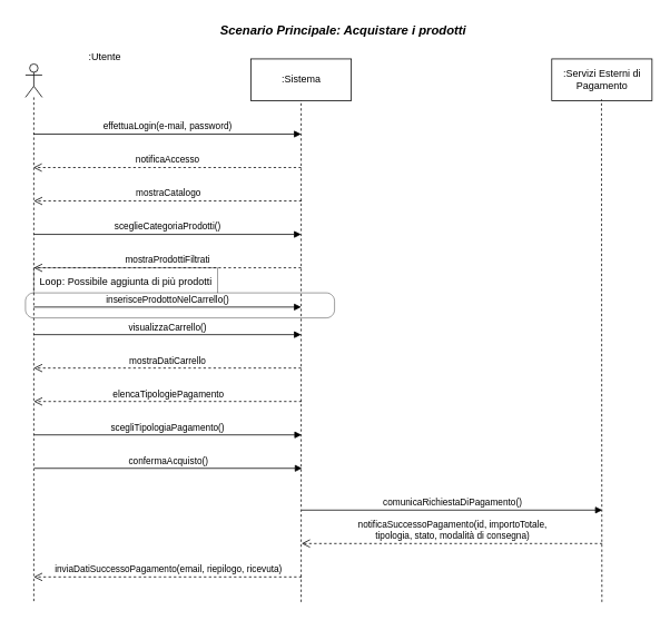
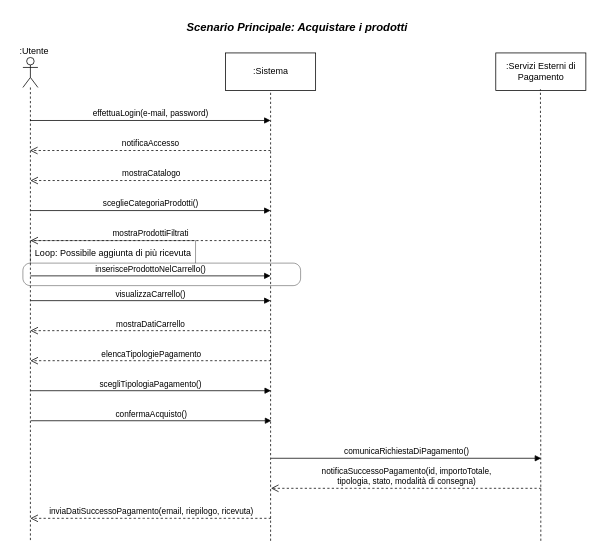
- <mxCell id="3" value="Scenario Principale: Acquistare i prodotti" style="text;strokeColor=none;fillColor=none;align=left;verticalAlign=top;spacingLeft=4;spacingRight=4;overflow=hidden;rotatable=0;points=[[0,0.5],[1,0.5]];portConstraint=eastwest;fontStyle=3;fontSize=15;" parent="1" vertex="1"><mxGeometry x="257.5" y="20" width="317.5" height="30" as="geometry" /></mxCell>
+ <mxCell id="3" value="Scenario Principale: Acquistare i prodotti" style="text;strokeColor=none;fillColor=none;align=left;verticalAlign=top;spacingLeft=4;spacingRight=4;overflow=hidden;rotatable=0;points=[[0,0.5],[1,0.5]];portConstraint=eastwest;fontStyle=3;fontSize=15;" parent="1" vertex="1"><mxGeometry x="242.5" y="20" width="317.5" height="30" as="geometry" /></mxCell>
- <mxCell id="6" value=":Utente" style="text;strokeColor=none;fillColor=none;align=left;verticalAlign=top;spacingLeft=4;spacingRight=4;overflow=hidden;rotatable=0;points=[[0,0.5],[1,0.5]];portConstraint=eastwest;" parent="1" vertex="1"><mxGeometry x="100" y="54" width="70" height="16" as="geometry" /></mxCell>
+ <mxCell id="6" value=":Utente" style="text;strokeColor=none;fillColor=none;align=left;verticalAlign=top;spacingLeft=4;spacingRight=4;overflow=hidden;rotatable=0;points=[[0,0.5],[1,0.5]];portConstraint=eastwest;" parent="1" vertex="1"><mxGeometry x="20" y="54" width="70" height="16" as="geometry" /></mxCell>
- <mxCell id="20" value="&lt;font style=&quot;font-size: 12px&quot;&gt;Loop: Possibile aggiunta di più prodotti&lt;/font&gt;" style="shape=folder;align=center;verticalAlign=middle;fontStyle=0;tabWidth=230;tabHeight=30;tabPosition=left;html=1;boundedLbl=1;labelInHeader=1;rounded=1;absoluteArcSize=1;arcSize=10;fontSize=15;fillColor=none;opacity=50;" parent="1" vertex="1"><mxGeometry x="30" y="320" width="370" height="60" as="geometry" /></mxCell>
+ <mxCell id="20" value="&lt;font style=&quot;font-size: 12px&quot;&gt;Loop: Possibile aggiunta di più ricevuta&lt;/font&gt;" style="shape=folder;align=center;verticalAlign=middle;fontStyle=0;tabWidth=230;tabHeight=30;tabPosition=left;html=1;boundedLbl=1;labelInHeader=1;rounded=1;absoluteArcSize=1;arcSize=10;fontSize=15;fillColor=none;opacity=50;" parent="1" vertex="1"><mxGeometry x="30" y="320" width="370" height="60" as="geometry" /></mxCell>
